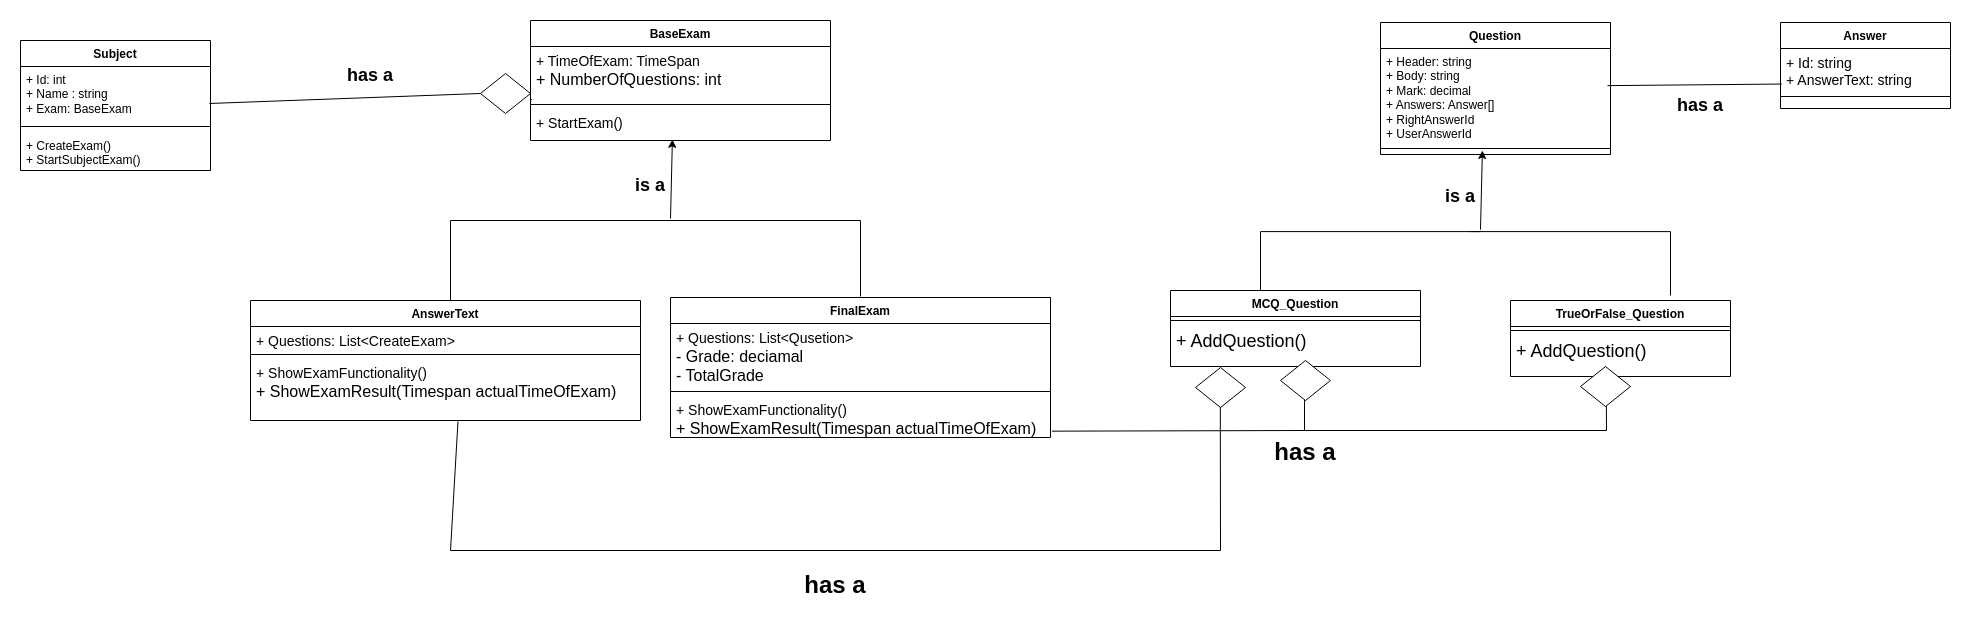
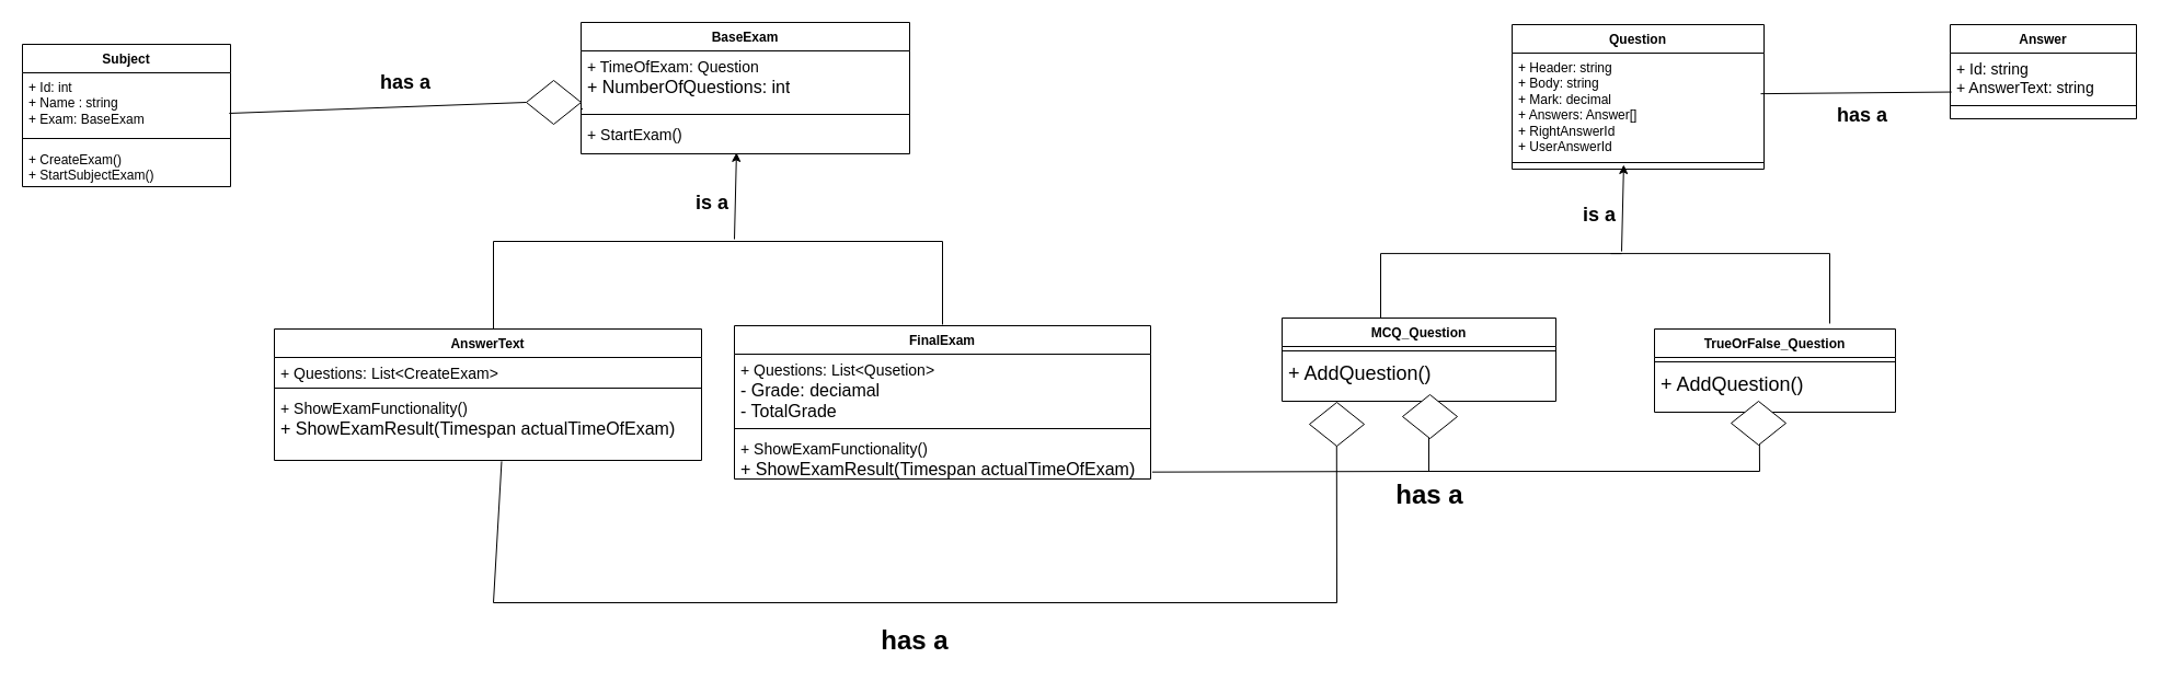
- <mxCell id="3" value="&lt;font style=&quot;font-size: 14px;&quot;&gt;+ TimeOfExam: TimeSpan&lt;/font&gt;&lt;div&gt;&lt;font size=&quot;3&quot;&gt;+ NumberOfQuestions: int&lt;/font&gt;&lt;/div&gt;&lt;div&gt;&lt;br&gt;&lt;/div&gt;" style="text;strokeColor=none;fillColor=none;align=left;verticalAlign=top;spacingLeft=4;spacingRight=4;overflow=hidden;rotatable=0;points=[[0,0.5],[1,0.5]];portConstraint=eastwest;whiteSpace=wrap;html=1;" vertex="1" parent="2"><mxGeometry y="26" width="300" height="54" as="geometry" /></mxCell>
+ <mxCell id="3" value="&lt;font style=&quot;font-size: 14px;&quot;&gt;+ TimeOfExam: Question&lt;/font&gt;&lt;div&gt;&lt;font size=&quot;3&quot;&gt;+ NumberOfQuestions: int&lt;/font&gt;&lt;/div&gt;&lt;div&gt;&lt;br&gt;&lt;/div&gt;" style="text;strokeColor=none;fillColor=none;align=left;verticalAlign=top;spacingLeft=4;spacingRight=4;overflow=hidden;rotatable=0;points=[[0,0.5],[1,0.5]];portConstraint=eastwest;whiteSpace=wrap;html=1;" vertex="1" parent="2"><mxGeometry y="26" width="300" height="54" as="geometry" /></mxCell>
